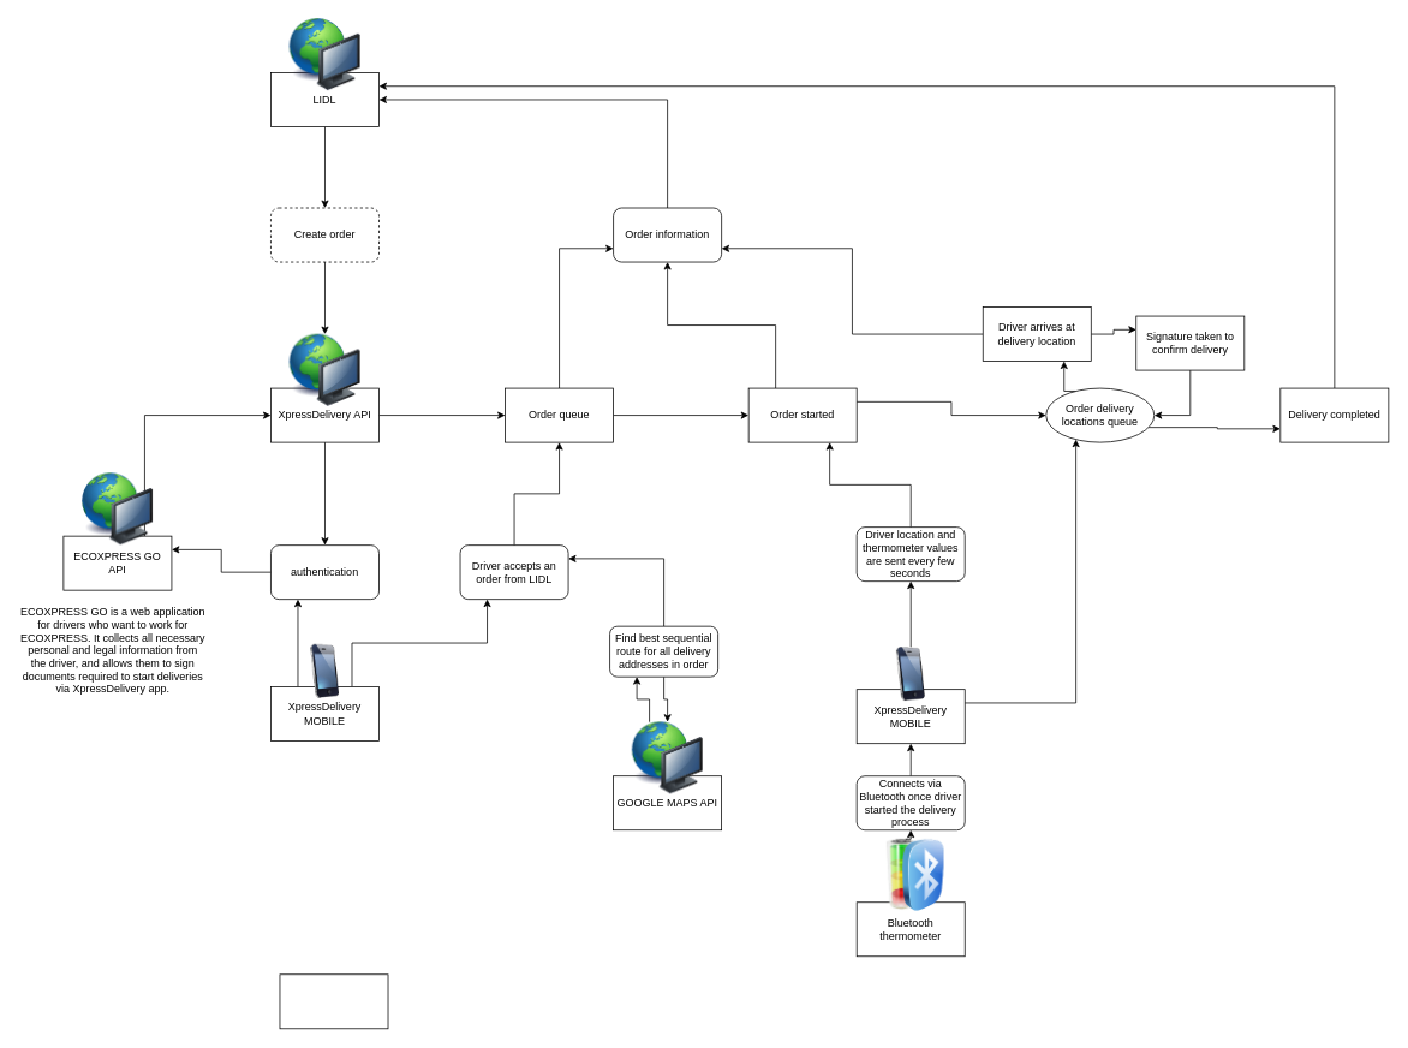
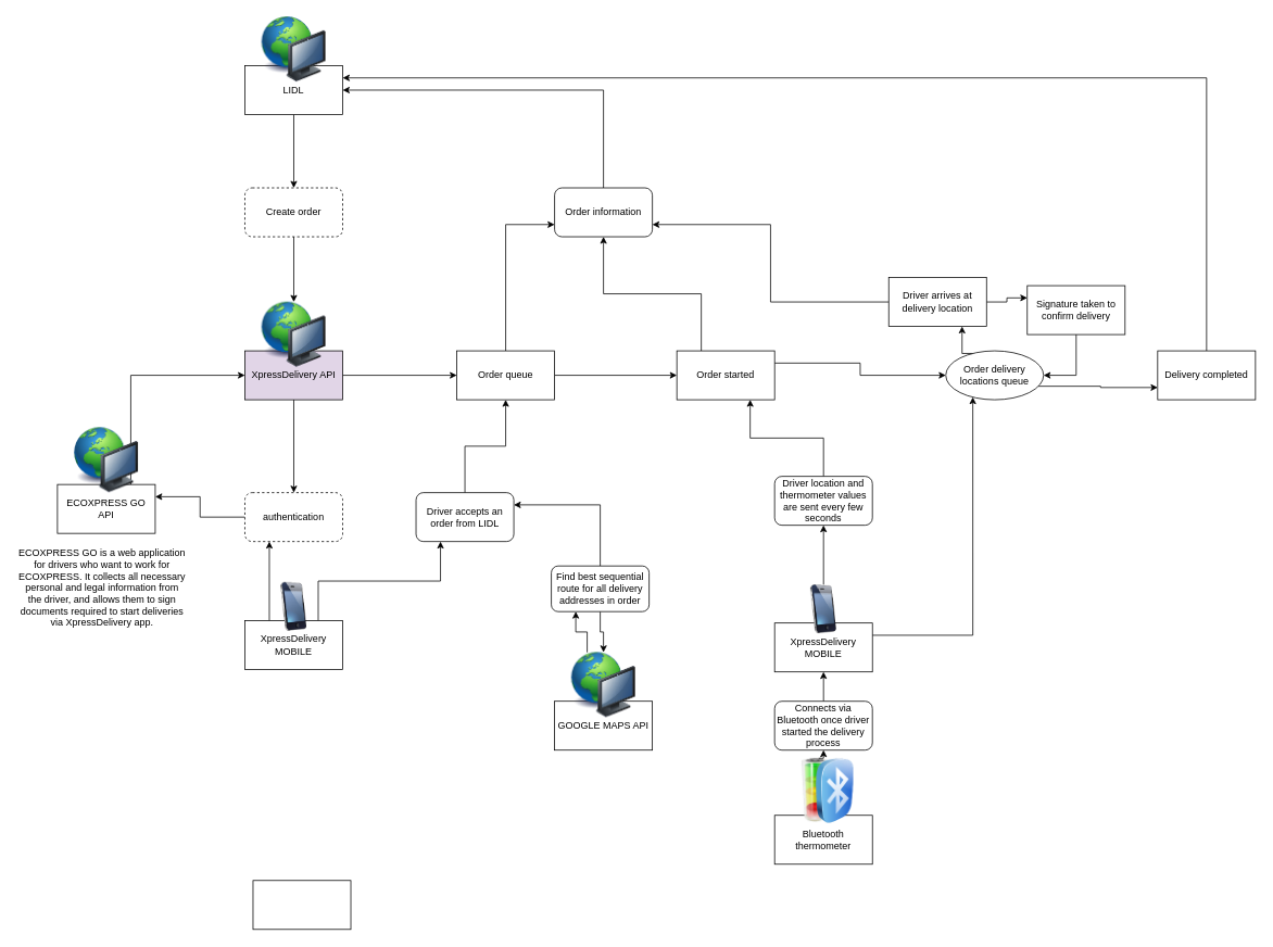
- <mxCell id="4" value="XpressDelivery API&lt;br&gt;" style="rounded=0;whiteSpace=wrap;html=1;" vertex="1" parent="1"><mxGeometry x="300" y="430" width="120" height="60" as="geometry" /></mxCell>
+ <mxCell id="4" value="XpressDelivery API&lt;br&gt;" style="rounded=0;whiteSpace=wrap;html=1;fillColor=#e1d5e7;" vertex="1" parent="1"><mxGeometry x="300" y="430" width="120" height="60" as="geometry" /></mxCell>
- <mxCell id="20" value="authentication" style="rounded=1;whiteSpace=wrap;html=1;" vertex="1" parent="1"><mxGeometry x="300" y="604" width="120" height="60" as="geometry" /></mxCell>
+ <mxCell id="20" value="authentication" style="rounded=1;whiteSpace=wrap;html=1;dashed=1;" vertex="1" parent="1"><mxGeometry x="300" y="604" width="120" height="60" as="geometry" /></mxCell>
